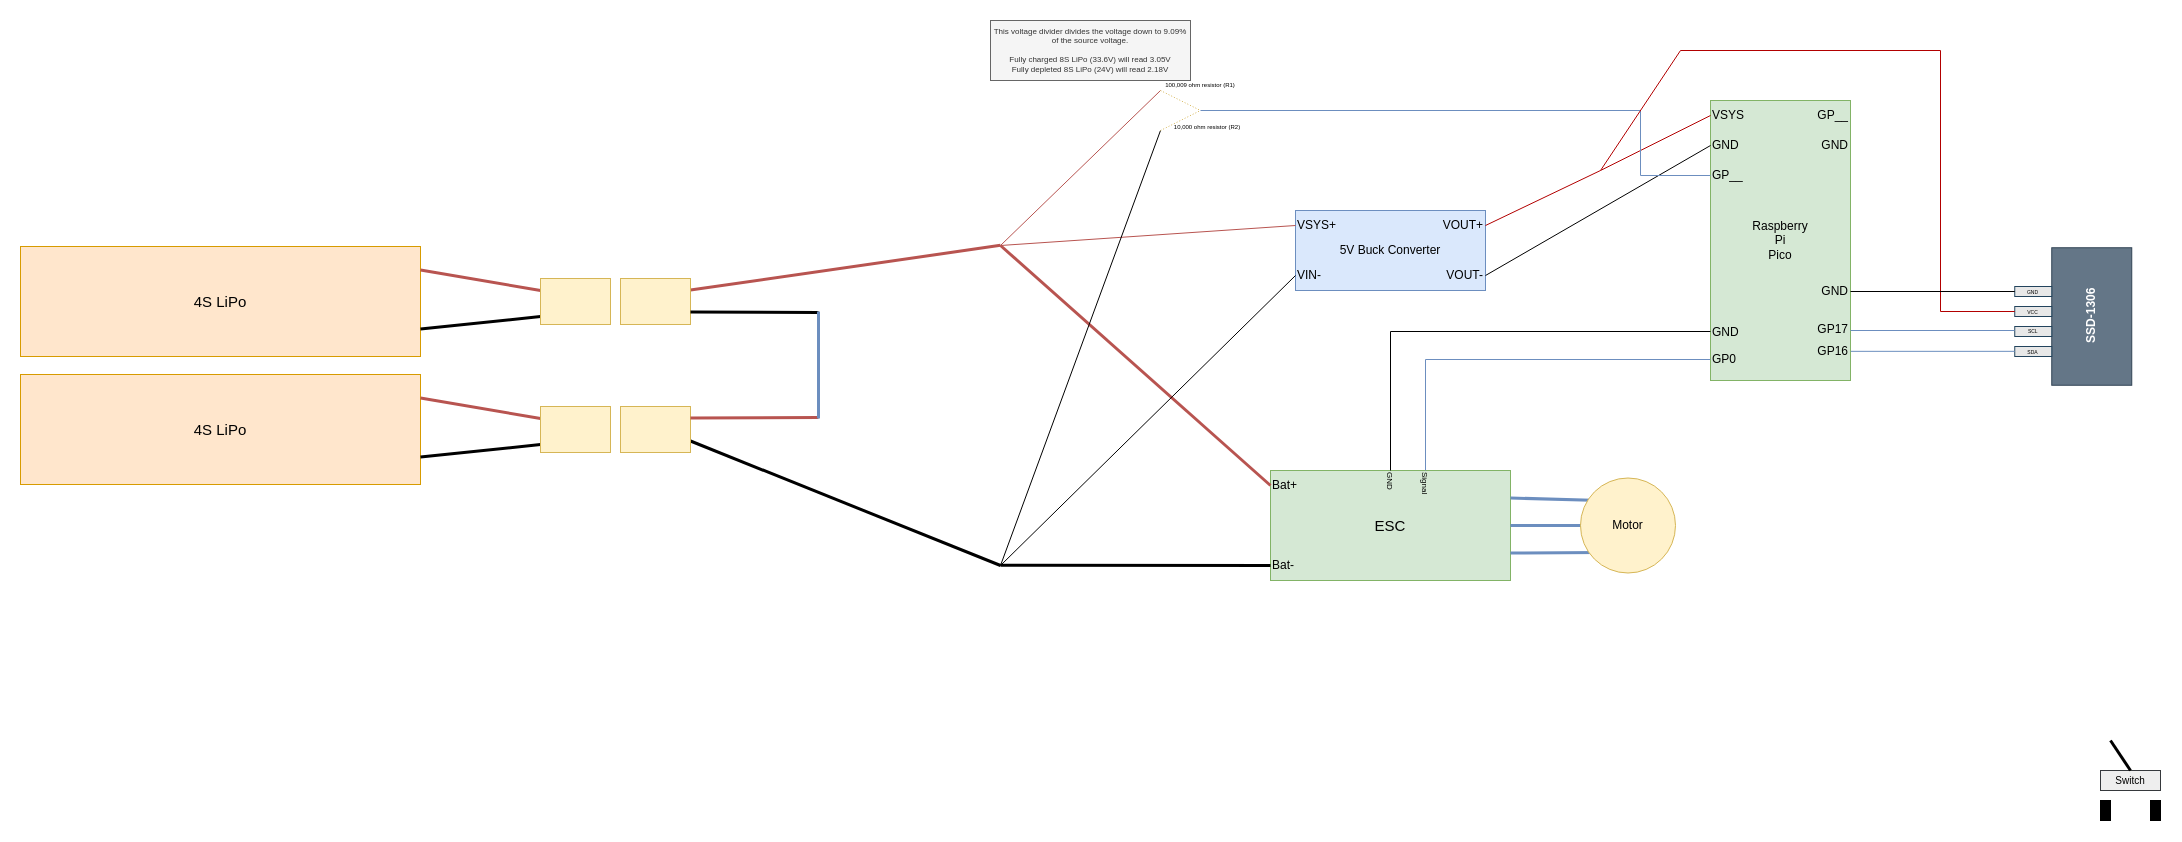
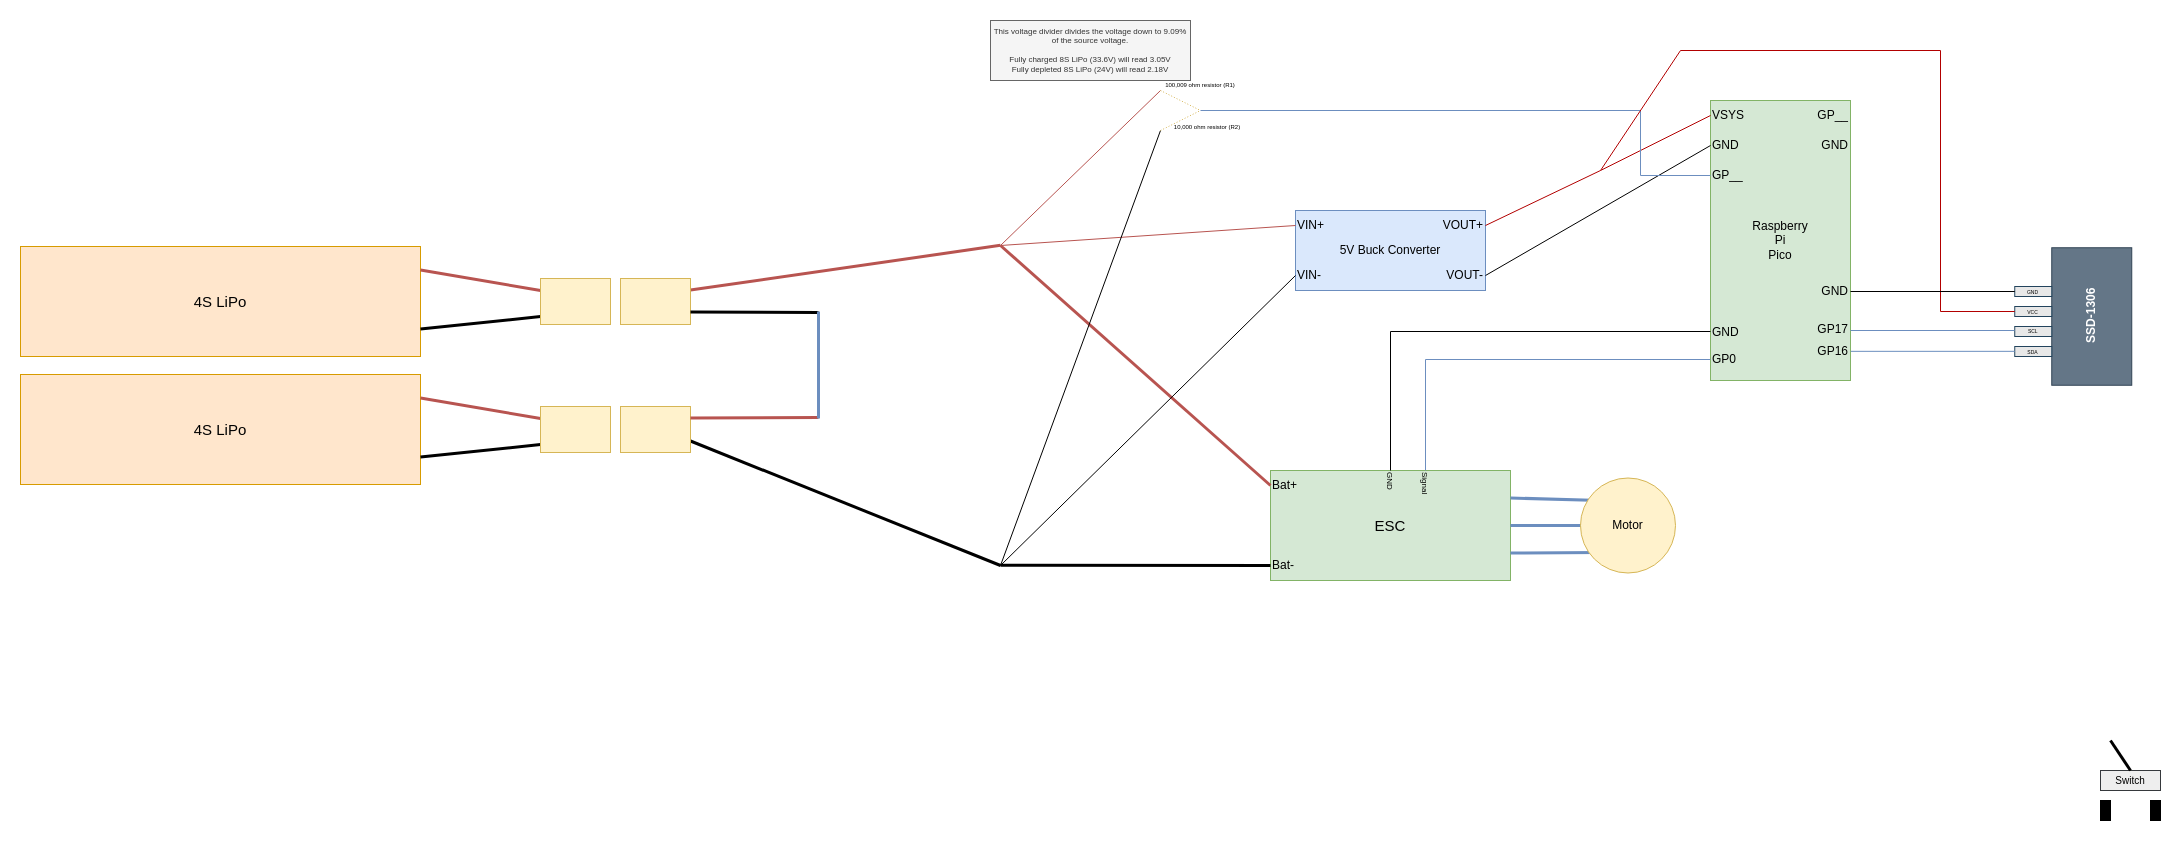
- <mxCell id="11" value="VSYS+" style="text;html=1;align=left;verticalAlign=middle;whiteSpace=wrap;rounded=0;" parent="1" vertex="1"><mxGeometry x="1295" y="210" width="60" height="30" as="geometry" /></mxCell>
+ <mxCell id="11" value="VIN+" style="text;html=1;align=left;verticalAlign=middle;whiteSpace=wrap;rounded=0;" parent="1" vertex="1"><mxGeometry x="1295" y="210" width="60" height="30" as="geometry" /></mxCell>
